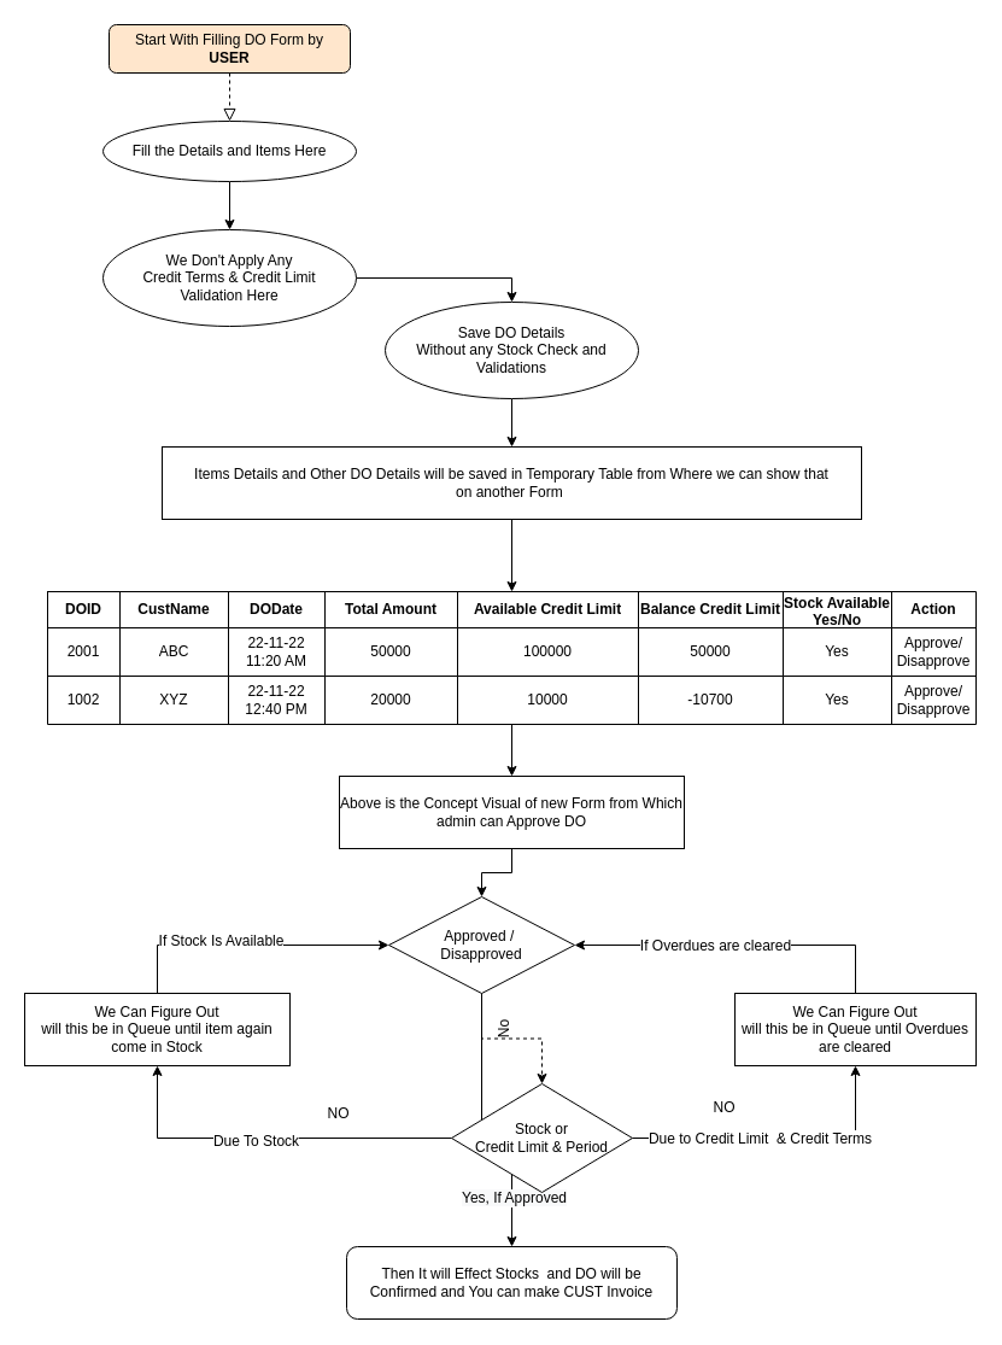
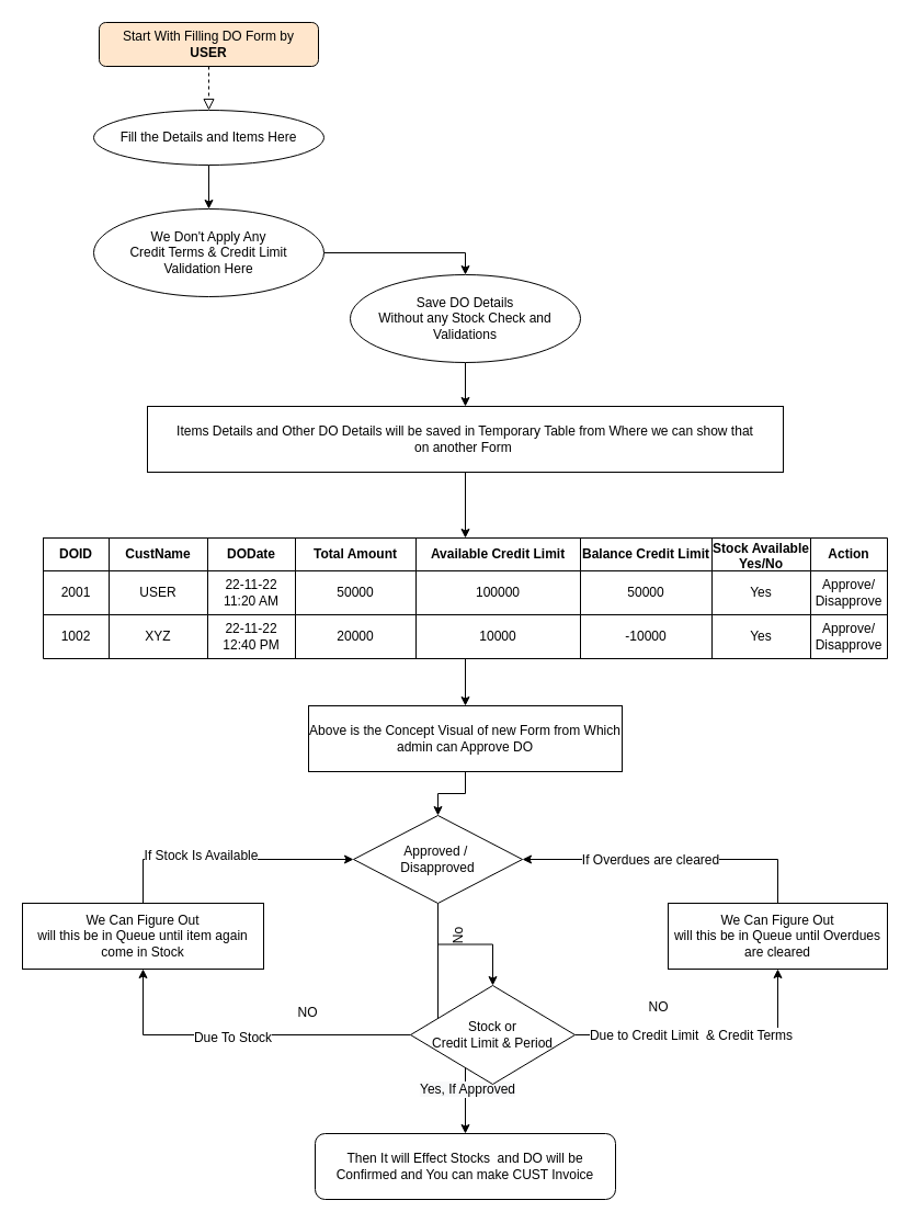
- <mxCell id="25" value="ABC" style="shape=partialRectangle;html=1;whiteSpace=wrap;connectable=0;overflow=hidden;fillColor=none;top=0;left=0;bottom=0;right=0;pointerEvents=1;" vertex="1" parent="23"><mxGeometry x="60" width="90" height="40" as="geometry"><mxRectangle width="90" height="40" as="alternateBounds" /></mxGeometry></mxCell>
+ <mxCell id="25" value="USER" style="shape=partialRectangle;html=1;whiteSpace=wrap;connectable=0;overflow=hidden;fillColor=none;top=0;left=0;bottom=0;right=0;pointerEvents=1;" vertex="1" parent="23"><mxGeometry x="60" width="90" height="40" as="geometry"><mxRectangle width="90" height="40" as="alternateBounds" /></mxGeometry></mxCell>
- <mxCell id="38" value="-10700" style="shape=partialRectangle;html=1;whiteSpace=wrap;connectable=0;overflow=hidden;fillColor=none;top=0;left=0;bottom=0;right=0;pointerEvents=1;" vertex="1" parent="32"><mxGeometry x="490" width="120" height="40" as="geometry"><mxRectangle width="120" height="40" as="alternateBounds" /></mxGeometry></mxCell>
+ <mxCell id="38" value="-10000" style="shape=partialRectangle;html=1;whiteSpace=wrap;connectable=0;overflow=hidden;fillColor=none;top=0;left=0;bottom=0;right=0;pointerEvents=1;" vertex="1" parent="32"><mxGeometry x="490" width="120" height="40" as="geometry"><mxRectangle width="120" height="40" as="alternateBounds" /></mxGeometry></mxCell>
- <mxCell id="43" value="" style="edgeStyle=orthogonalEdgeStyle;rounded=0;orthogonalLoop=1;jettySize=auto;html=1;fontSize=12;fontColor=#000000;exitX=0.5;exitY=1;exitDx=0;exitDy=0;dashed=1;" edge="1" parent="1" source="48" target="54"><mxGeometry relative="1" as="geometry" /></mxCell>
+ <mxCell id="43" value="" style="edgeStyle=orthogonalEdgeStyle;rounded=0;orthogonalLoop=1;jettySize=auto;html=1;fontSize=12;fontColor=#000000;exitX=0.5;exitY=1;exitDx=0;exitDy=0;" edge="1" parent="1" source="48" target="54"><mxGeometry relative="1" as="geometry" /></mxCell>
